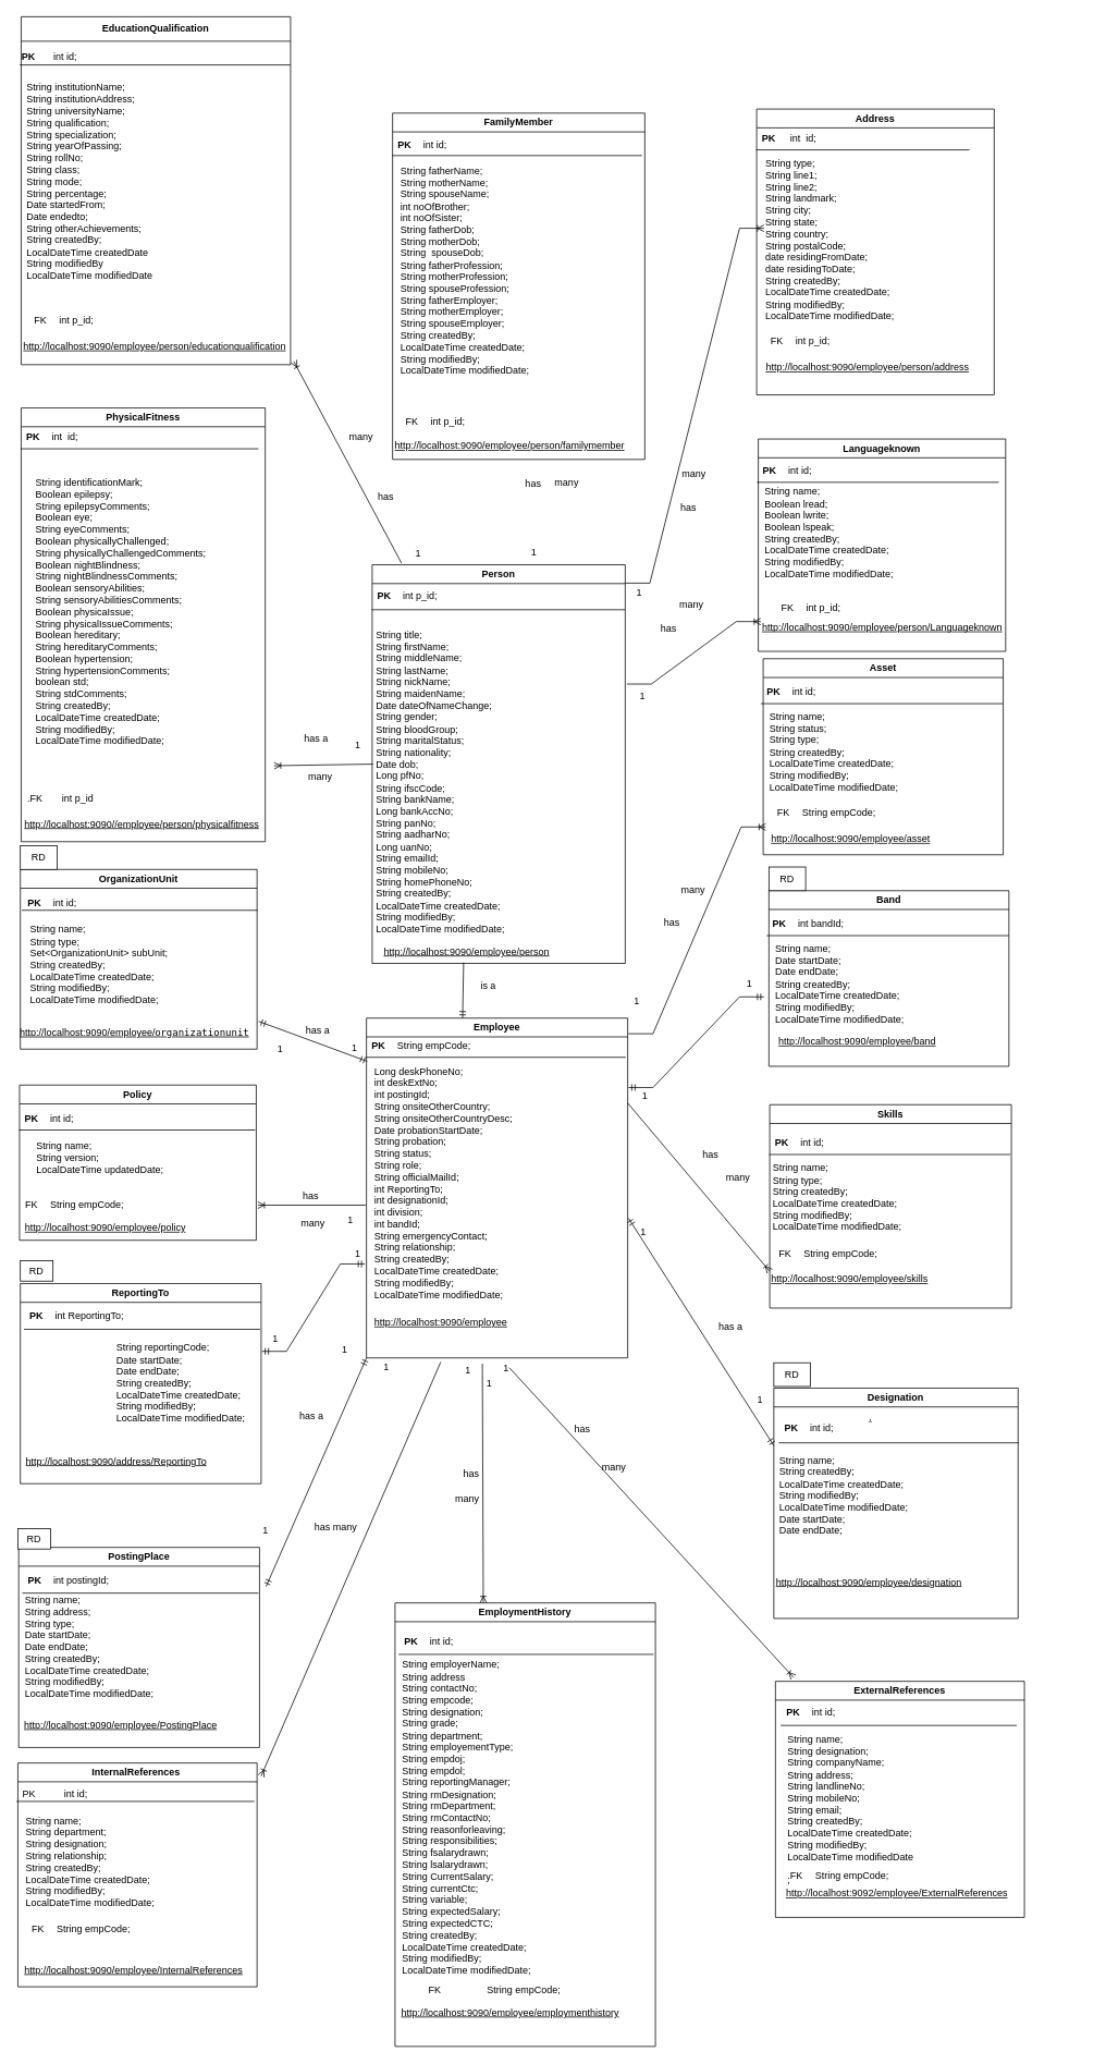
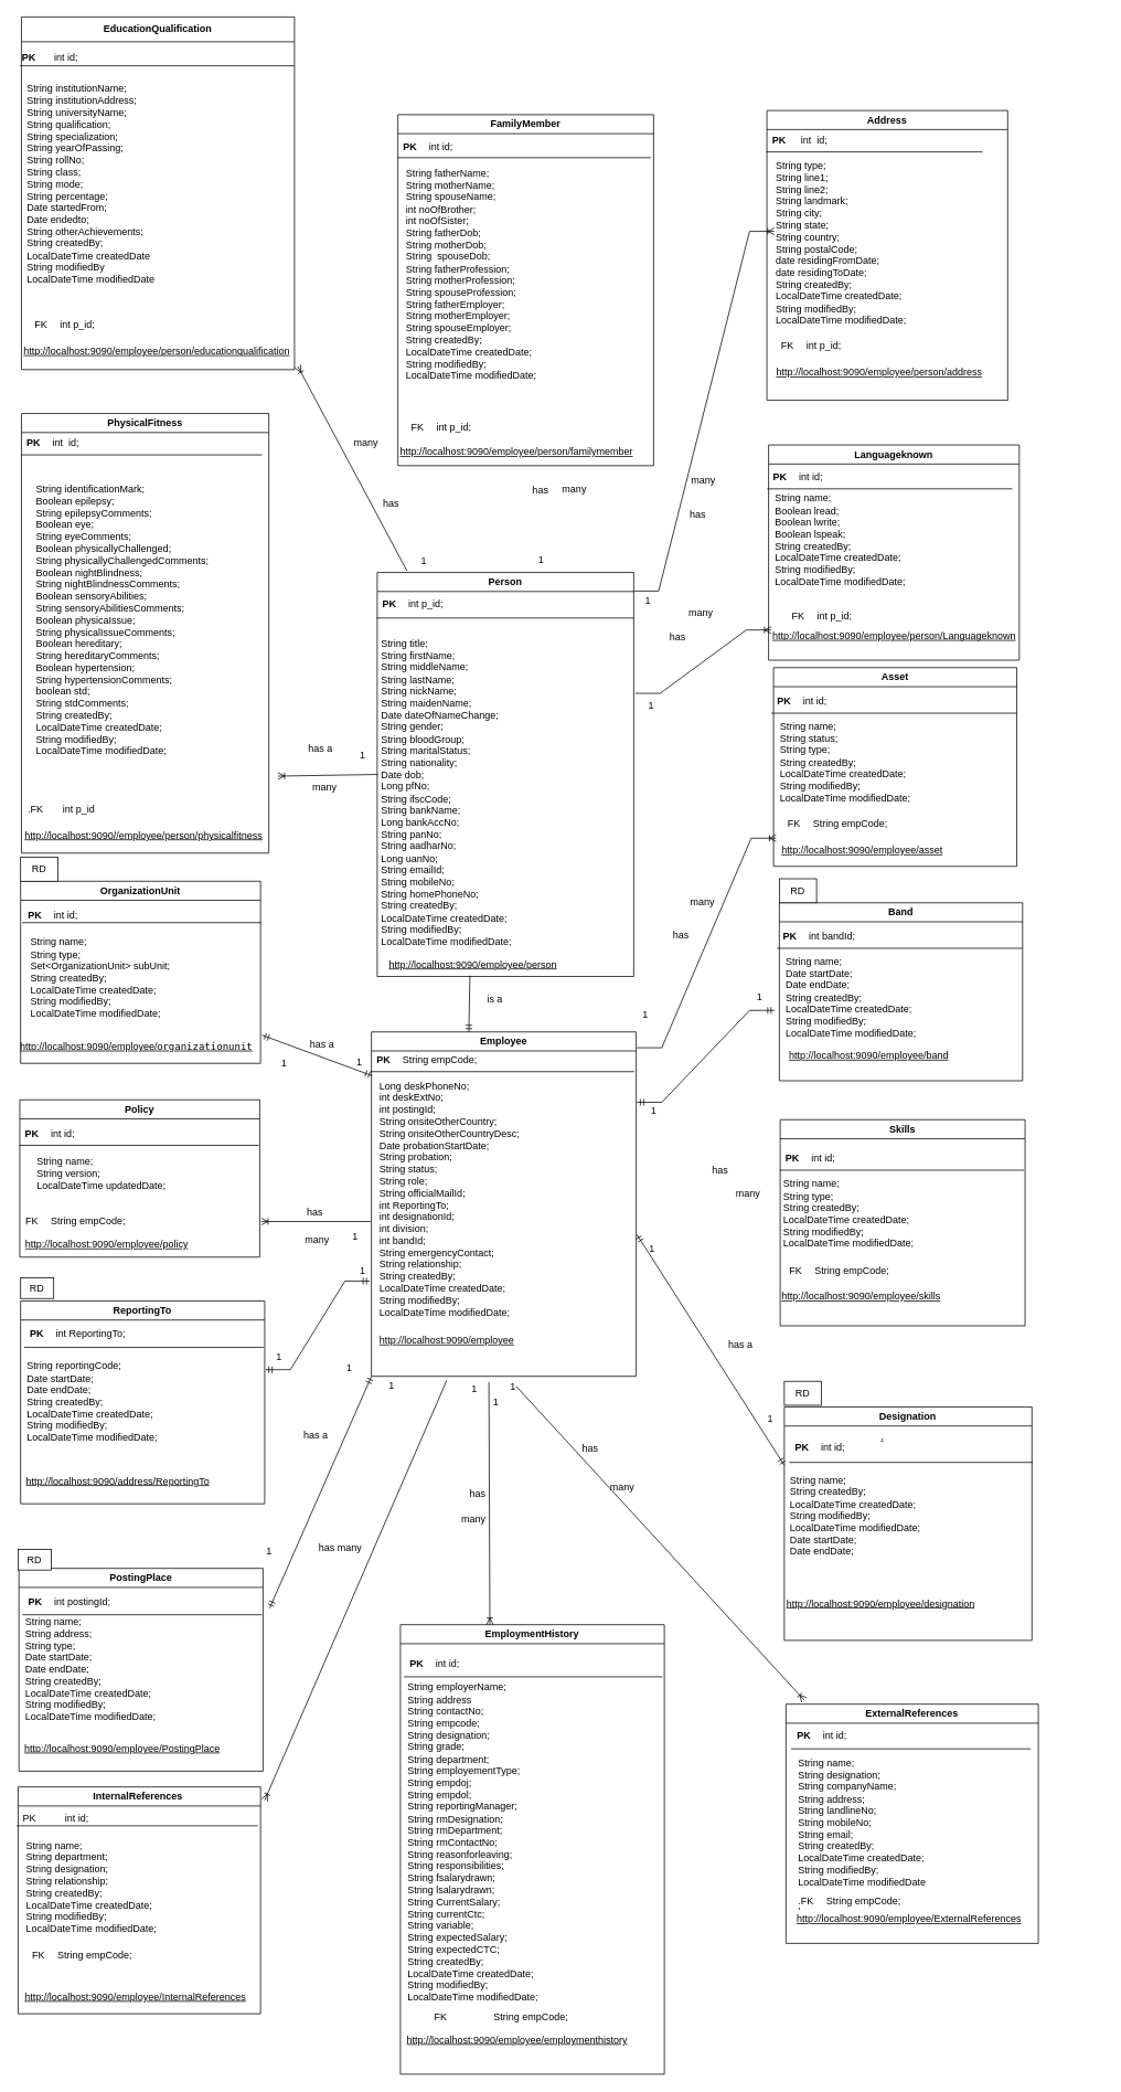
- <mxCell id="129" value="" style="fontSize=12;html=1;endArrow=ERoneToMany;rounded=0;labelBackgroundColor=none;fontColor=default;entryX=0;entryY=0.25;entryDx=0;entryDy=0;exitX=1;exitY=0.25;exitDx=0;exitDy=0;" parent="1" source="46" target="107" edge="1"><mxGeometry width="100" height="100" relative="1" as="geometry"><mxPoint x="757" y="1611" as="sourcePoint" /><mxPoint x="877" y="1641" as="targetPoint" /></mxGeometry></mxCell>
- <mxCell id="230" value="String reportingCode;&lt;br&gt;Date startDate;&lt;br&gt;Date endDate;&lt;br&gt;String createdBy;&lt;br&gt;LocalDateTime createdDate;&lt;br&gt;String modifiedBy;&lt;br&gt;LocalDateTime modifiedDate;" style="text;html=1;align=left;verticalAlign=middle;resizable=0;points=[];autosize=1;strokeColor=none;fillColor=none;labelBackgroundColor=none;" vertex="1" parent="229"><mxGeometry x="116" y="65" width="177" height="114" as="geometry" /></mxCell>
+ <mxCell id="230" value="String reportingCode;&lt;br&gt;Date startDate;&lt;br&gt;Date endDate;&lt;br&gt;String createdBy;&lt;br&gt;LocalDateTime createdDate;&lt;br&gt;String modifiedBy;&lt;br&gt;LocalDateTime modifiedDate;" style="text;html=1;align=left;verticalAlign=middle;resizable=0;points=[];autosize=1;strokeColor=none;fillColor=none;labelBackgroundColor=none;" vertex="1" parent="229"><mxGeometry x="6" y="65" width="177" height="114" as="geometry" /></mxCell>
- <mxCell id="228" value="http://localhost:9092/employee/ExternalReferences" style="text;html=1;strokeColor=none;fillColor=none;whiteSpace=wrap;align=center;verticalAlign=middle;fontStyle=4;labelBackgroundColor=none;" vertex="1" parent="1"><mxGeometry x="978" y="2298" width="240" height="40" as="geometry" /></mxCell>
+ <mxCell id="228" value="http://localhost:9090/employee/ExternalReferences" style="text;html=1;strokeColor=none;fillColor=none;whiteSpace=wrap;align=center;verticalAlign=middle;fontStyle=4;labelBackgroundColor=none;" vertex="1" parent="1"><mxGeometry x="978" y="2298" width="240" height="40" as="geometry" /></mxCell>
